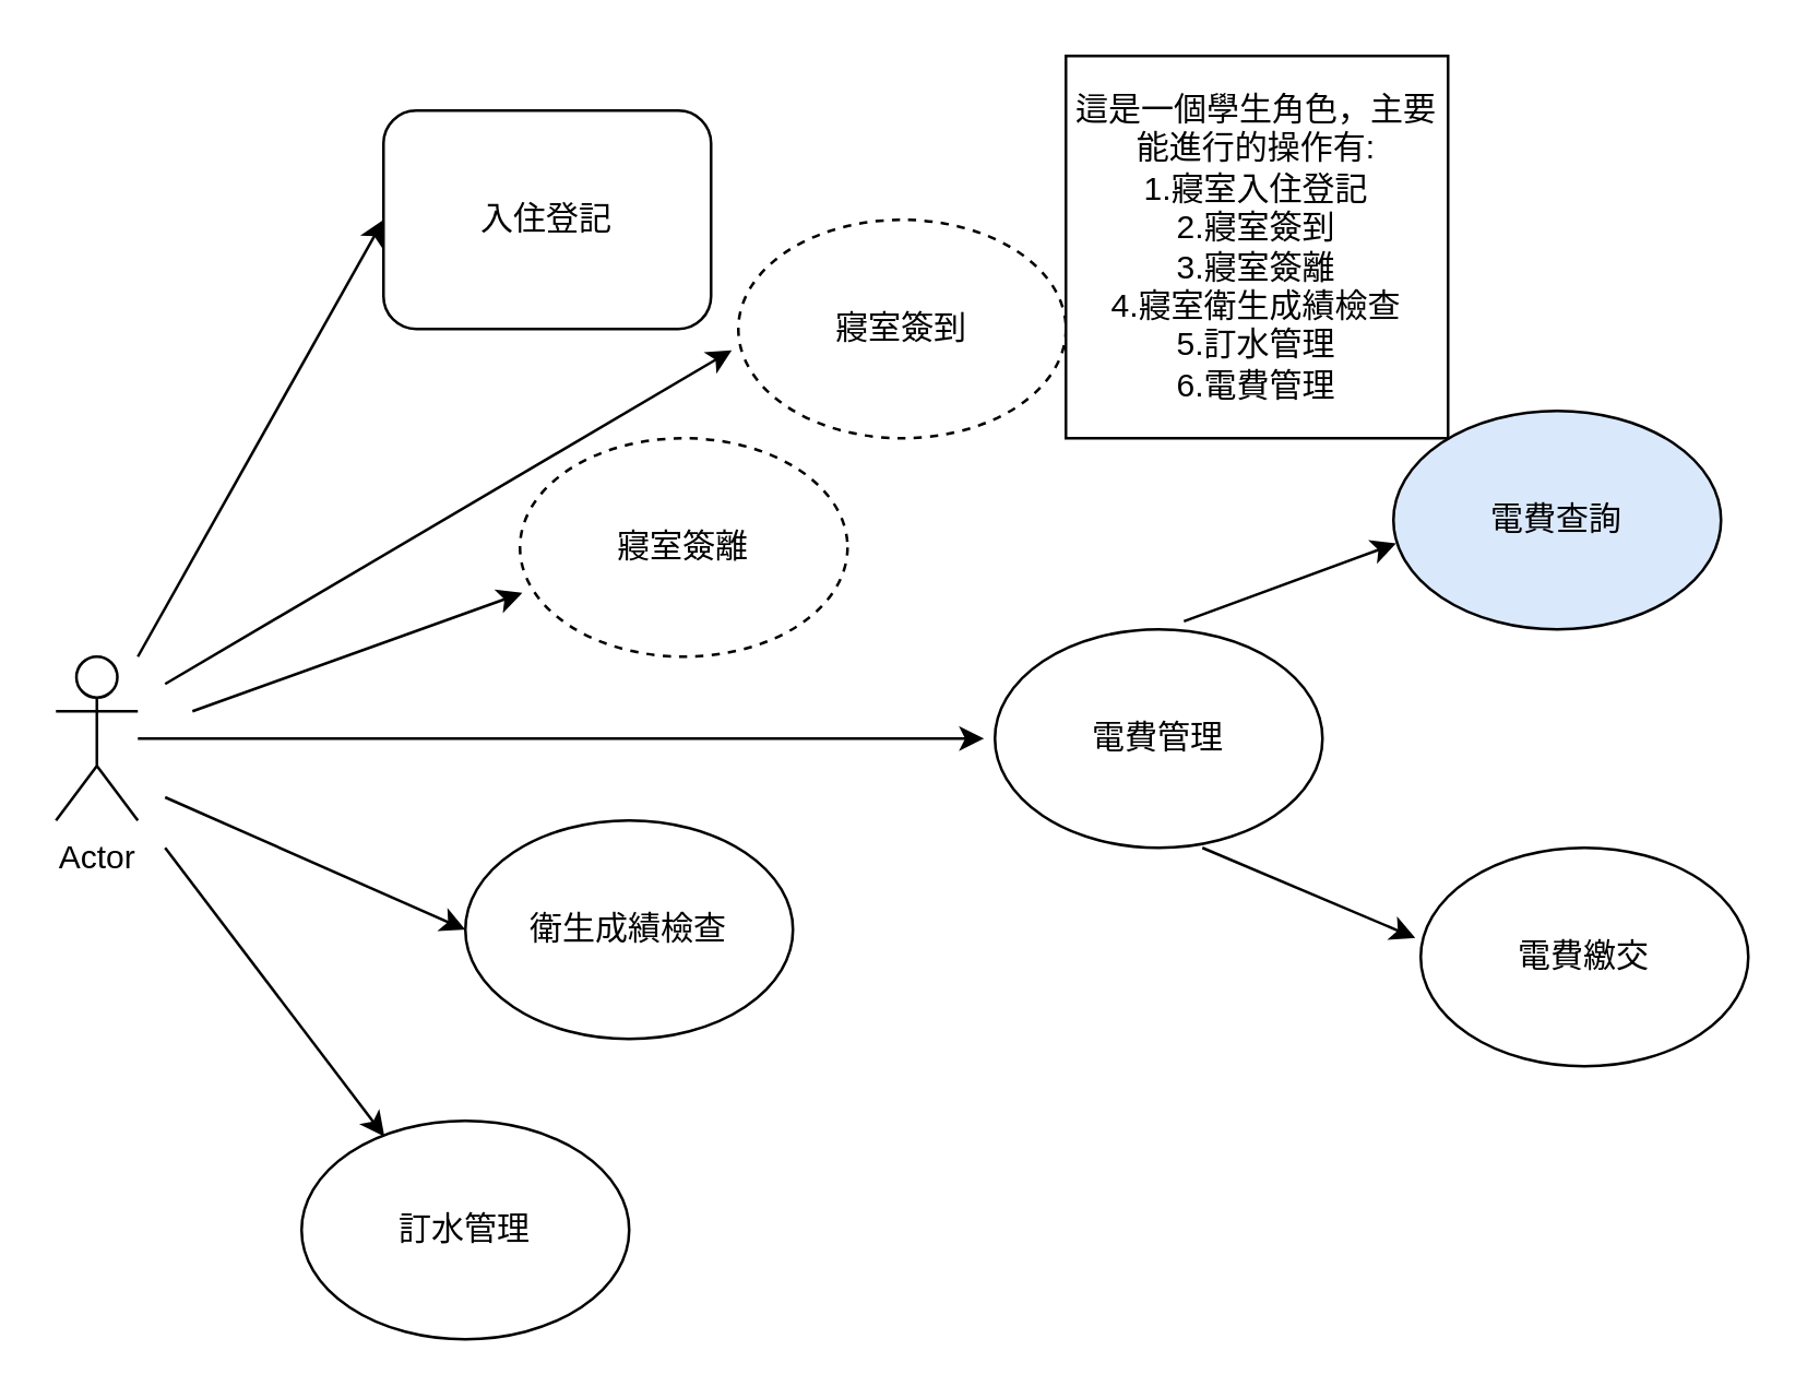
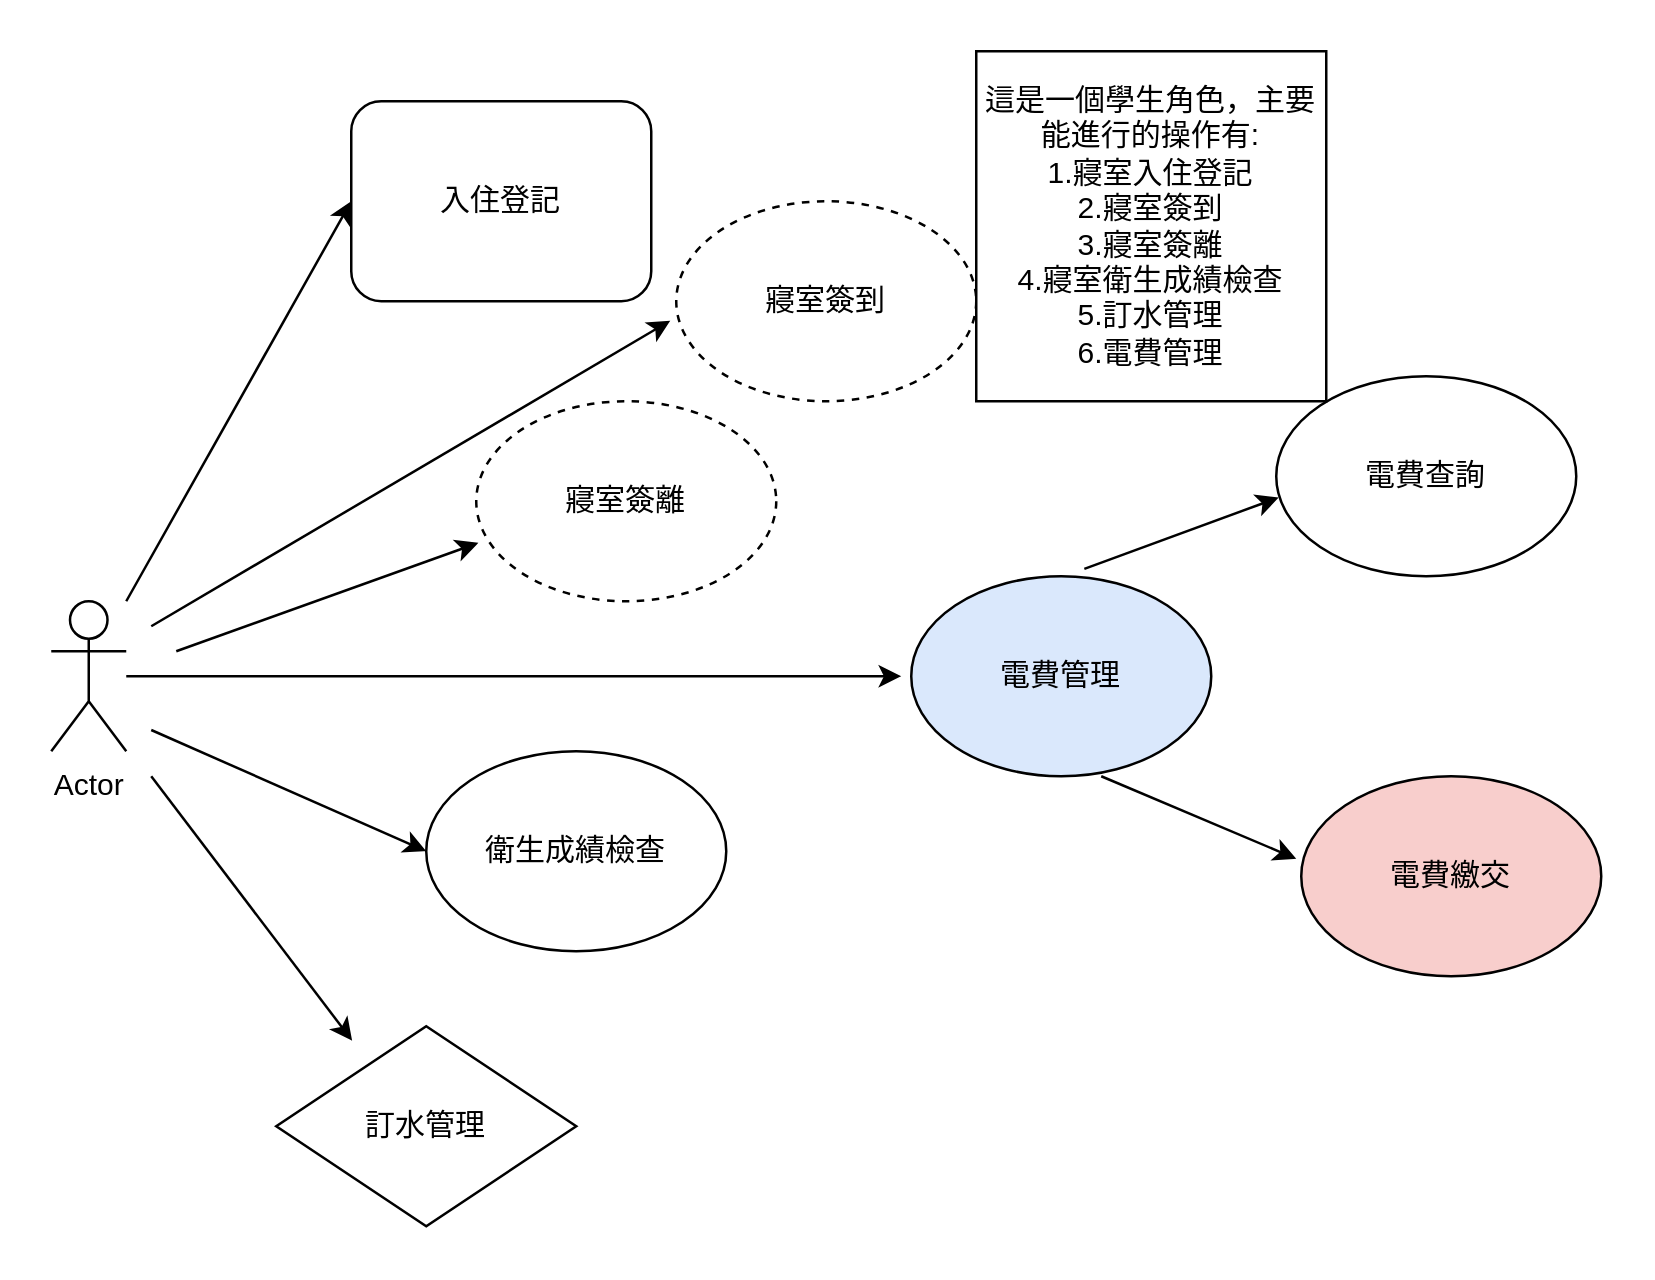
- <mxCell id="5" value="電費查詢" style="ellipse;whiteSpace=wrap;html=1;fillColor=#dae8fc;" vertex="1" parent="1"><mxGeometry x="510" y="150" width="120" height="80" as="geometry" /></mxCell>
+ <mxCell id="5" value="電費查詢" style="ellipse;whiteSpace=wrap;html=1;" vertex="1" parent="1"><mxGeometry x="510" y="150" width="120" height="80" as="geometry" /></mxCell>
- <mxCell id="7" value="電費管理" style="ellipse;whiteSpace=wrap;html=1;" vertex="1" parent="1"><mxGeometry x="364" y="230" width="120" height="80" as="geometry" /></mxCell>
+ <mxCell id="7" value="電費管理" style="ellipse;whiteSpace=wrap;html=1;fillColor=#dae8fc;" vertex="1" parent="1"><mxGeometry x="364" y="230" width="120" height="80" as="geometry" /></mxCell>
- <mxCell id="6" value="電費繳交" style="ellipse;whiteSpace=wrap;html=1;" vertex="1" parent="1"><mxGeometry x="520" y="310" width="120" height="80" as="geometry" /></mxCell>
+ <mxCell id="6" value="電費繳交" style="ellipse;whiteSpace=wrap;html=1;fillColor=#f8cecc;" vertex="1" parent="1"><mxGeometry x="520" y="310" width="120" height="80" as="geometry" /></mxCell>
- <mxCell id="8" value="訂水管理" style="ellipse;whiteSpace=wrap;html=1;" vertex="1" parent="1"><mxGeometry x="110" y="410" width="120" height="80" as="geometry" /></mxCell>
+ <mxCell id="8" value="訂水管理" style="rhombus;whiteSpace=wrap;html=1;" vertex="1" parent="1"><mxGeometry x="110" y="410" width="120" height="80" as="geometry" /></mxCell>
